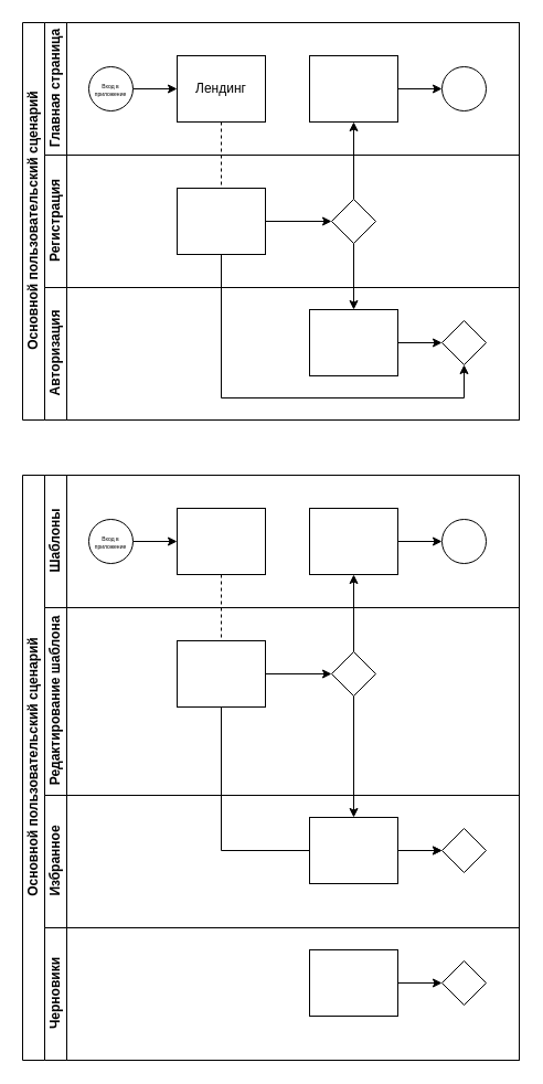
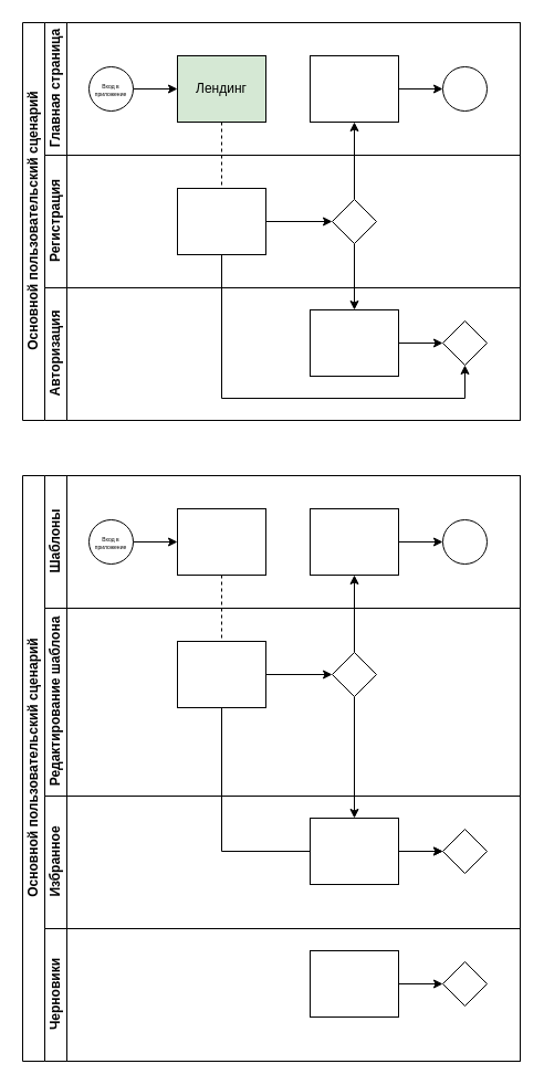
- <mxCell id="10" value="Лендинг" style="rounded=0;whiteSpace=wrap;html=1;fontFamily=Helvetica;fontSize=12;fontColor=#000000;align=center;" parent="7" vertex="1"><mxGeometry x="120" y="30" width="80" height="60" as="geometry" /></mxCell>
+ <mxCell id="10" value="Лендинг" style="rounded=0;whiteSpace=wrap;html=1;fontFamily=Helvetica;fontSize=12;fontColor=#000000;align=center;fillColor=#d5e8d4;" parent="7" vertex="1"><mxGeometry x="120" y="30" width="80" height="60" as="geometry" /></mxCell>
